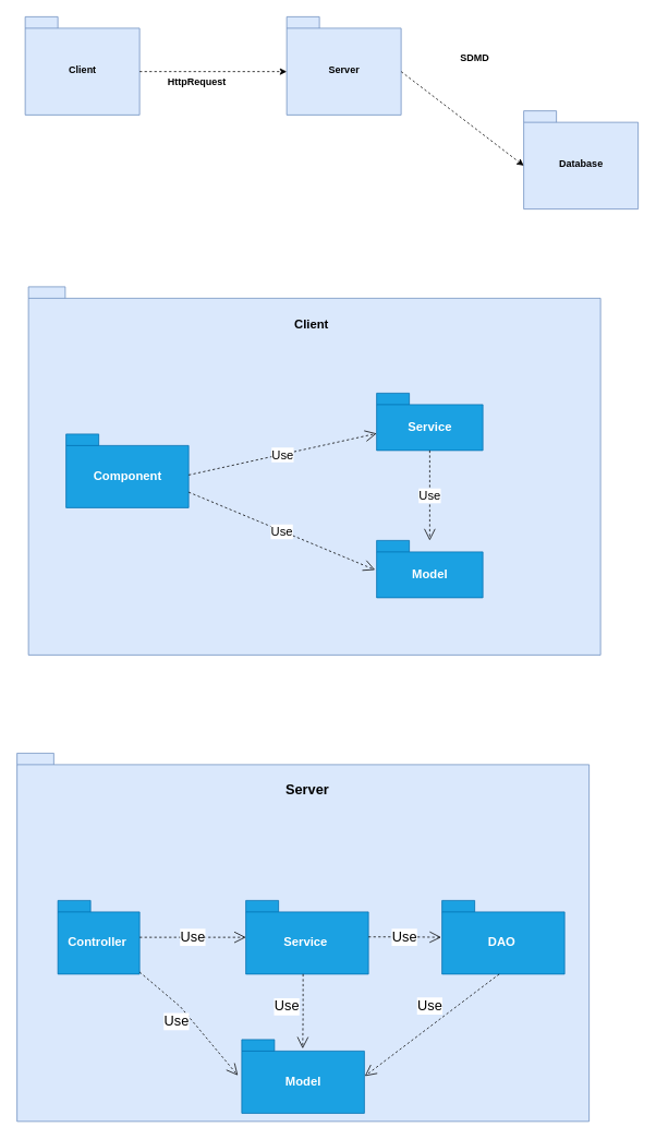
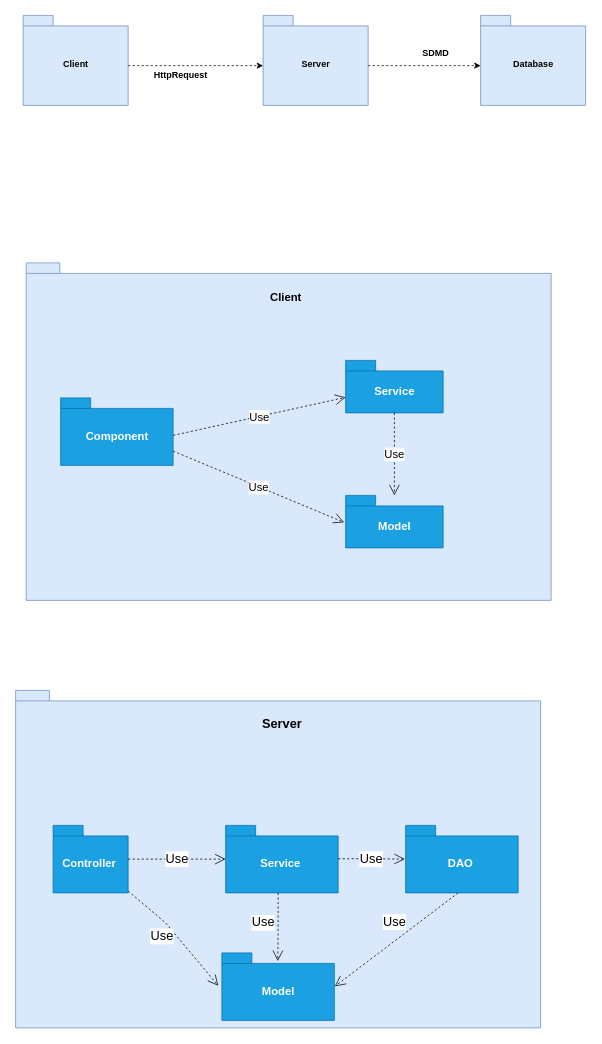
- <mxCell id="3" value="Database" style="shape=folder;fontStyle=1;spacingTop=10;tabWidth=40;tabHeight=14;tabPosition=left;html=1;fillColor=#dae8fc;strokeColor=#6c8ebf;" parent="1" vertex="1"><mxGeometry x="640" y="135" width="140" height="120" as="geometry" /></mxCell>
+ <mxCell id="3" value="Database" style="shape=folder;fontStyle=1;spacingTop=10;tabWidth=40;tabHeight=14;tabPosition=left;html=1;fillColor=#dae8fc;strokeColor=#6c8ebf;" parent="1" vertex="1"><mxGeometry x="640" y="20" width="140" height="120" as="geometry" /></mxCell>
